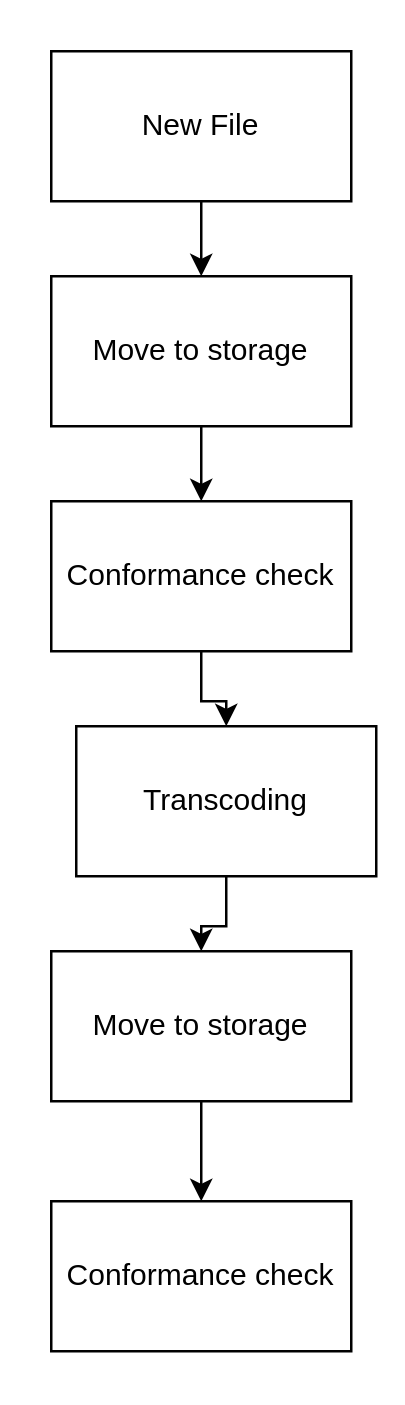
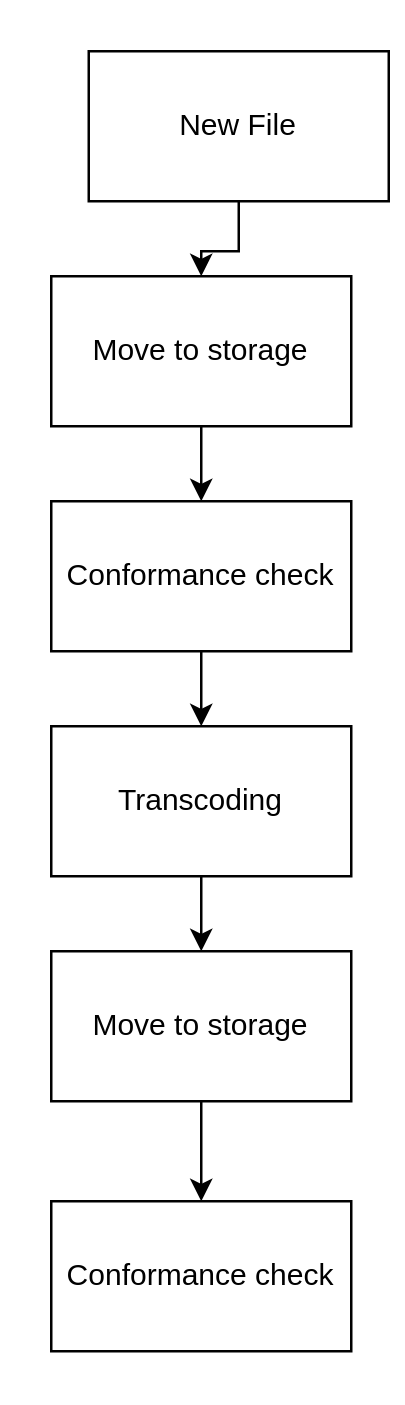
- <mxCell id="3" value="New File" style="rounded=0;whiteSpace=wrap;html=1;" vertex="1" parent="1"><mxGeometry x="20" y="20" width="120" height="60" as="geometry" /></mxCell>
+ <mxCell id="3" value="New File" style="rounded=0;whiteSpace=wrap;html=1;" vertex="1" parent="1"><mxGeometry x="35" y="20" width="120" height="60" as="geometry" /></mxCell>
- <mxCell id="7" value="Transcoding" style="rounded=0;whiteSpace=wrap;html=1;" vertex="1" parent="1"><mxGeometry x="30" y="290" width="120" height="60" as="geometry" /></mxCell>
+ <mxCell id="7" value="Transcoding" style="rounded=0;whiteSpace=wrap;html=1;" vertex="1" parent="1"><mxGeometry x="20" y="290" width="120" height="60" as="geometry" /></mxCell>
